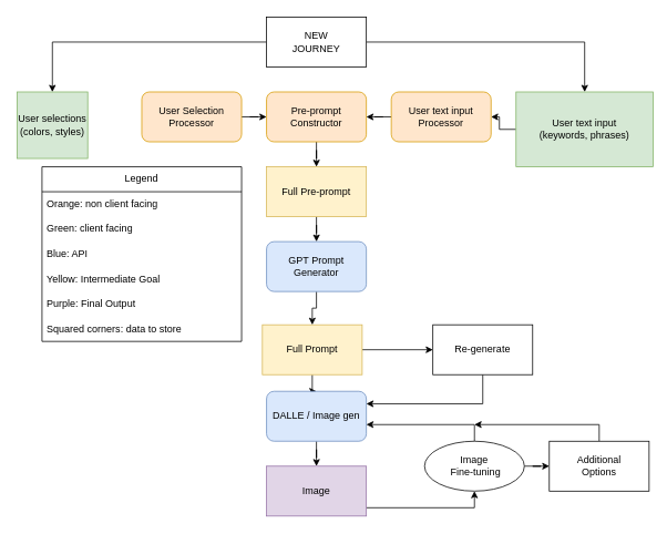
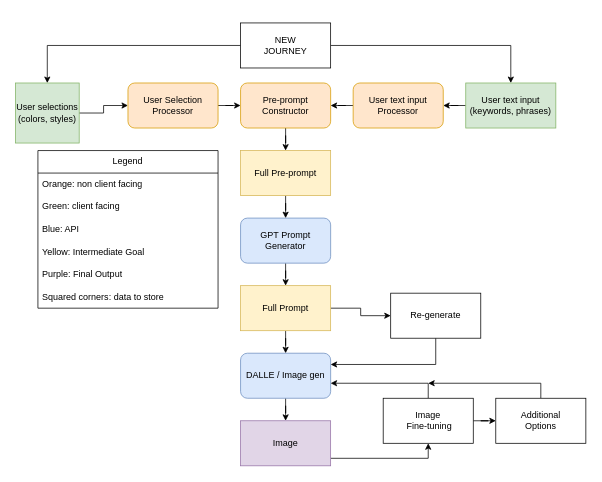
- <mxCell id="39" value="NEW&lt;br&gt;JOURNEY" style="rounded=0;whiteSpace=wrap;html=1;" vertex="1" parent="1"><mxGeometry x="320" y="20" width="120" height="60" as="geometry" /></mxCell>
+ <mxCell id="39" value="NEW&lt;br&gt;JOURNEY" style="rounded=0;whiteSpace=wrap;html=1;" vertex="1" parent="1"><mxGeometry x="320" y="30" width="120" height="60" as="geometry" /></mxCell>
+ <mxCell id="2" style="edgeStyle=orthogonalEdgeStyle;rounded=0;orthogonalLoop=1;jettySize=auto;html=1;entryX=0;entryY=0.5;entryDx=0;entryDy=0;" edge="1" parent="1" source="3" target="14"><mxGeometry relative="1" as="geometry" /></mxCell>
- <mxCell id="12" value="User text input&lt;br&gt;(keywords, phrases)" style="rounded=0;whiteSpace=wrap;html=1;fillColor=#d5e8d4;strokeColor=#82b366;" vertex="1" parent="1"><mxGeometry x="620" y="110" width="165" height="90" as="geometry" /></mxCell>
+ <mxCell id="12" value="User text input&lt;br&gt;(keywords, phrases)" style="rounded=0;whiteSpace=wrap;html=1;fillColor=#d5e8d4;strokeColor=#82b366;" vertex="1" parent="1"><mxGeometry x="620" y="110" width="120" height="60" as="geometry" /></mxCell>
- <mxCell id="8" value="Full Prompt" style="rounded=0;whiteSpace=wrap;html=1;fillColor=#fff2cc;strokeColor=#d6b656;" vertex="1" parent="1"><mxGeometry x="315" y="390" width="120" height="60" as="geometry" /></mxCell>
+ <mxCell id="8" value="Full Prompt" style="rounded=0;whiteSpace=wrap;html=1;fillColor=#fff2cc;strokeColor=#d6b656;" vertex="1" parent="1"><mxGeometry x="320" y="380" width="120" height="60" as="geometry" /></mxCell>
- <mxCell id="32" value="Image&lt;br&gt;&amp;nbsp;Fine-tuning" style="ellipse;whiteSpace=wrap;html=1;" vertex="1" parent="1"><mxGeometry x="510" y="530" width="120" height="60" as="geometry" /></mxCell>
+ <mxCell id="32" value="Image&lt;br&gt;&amp;nbsp;Fine-tuning" style="rounded=0;whiteSpace=wrap;html=1;" vertex="1" parent="1"><mxGeometry x="510" y="530" width="120" height="60" as="geometry" /></mxCell>
